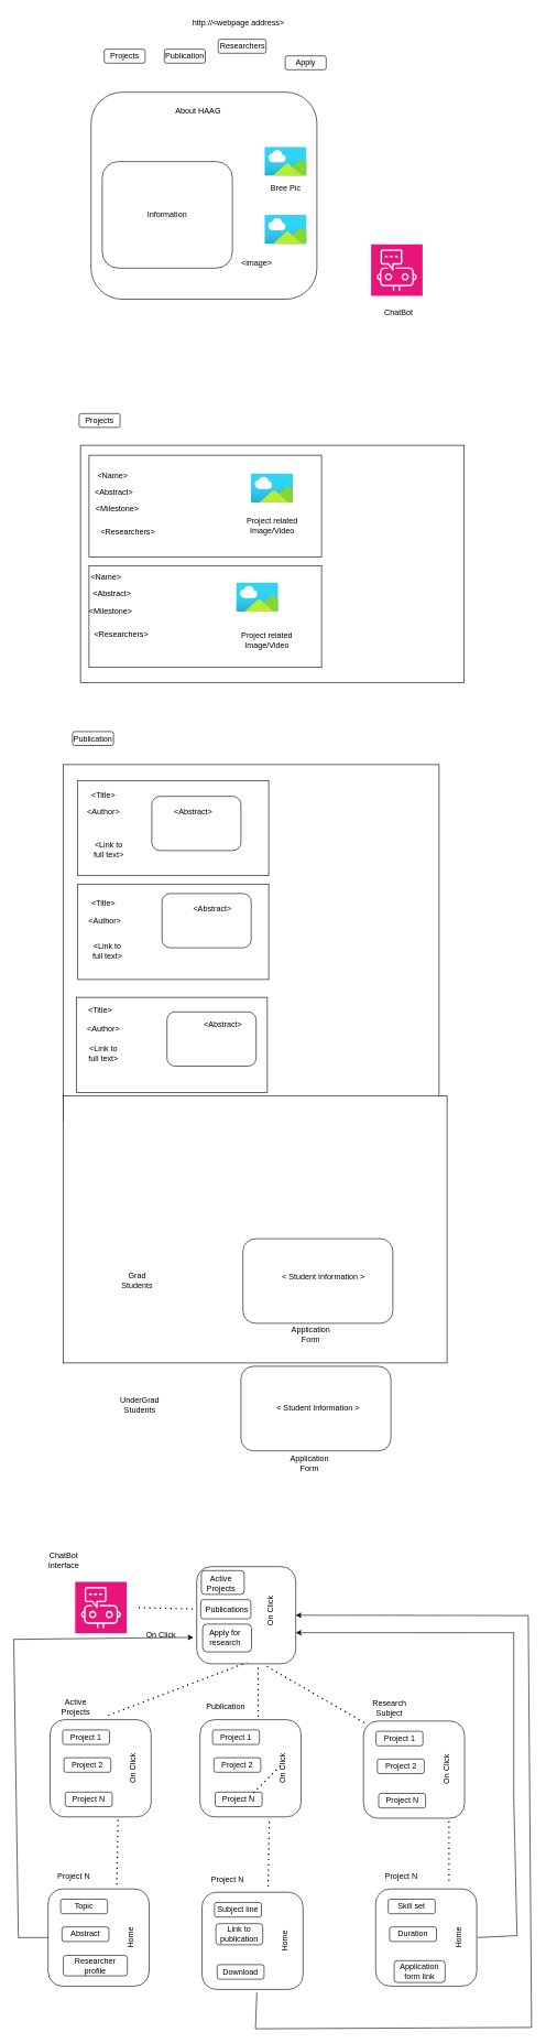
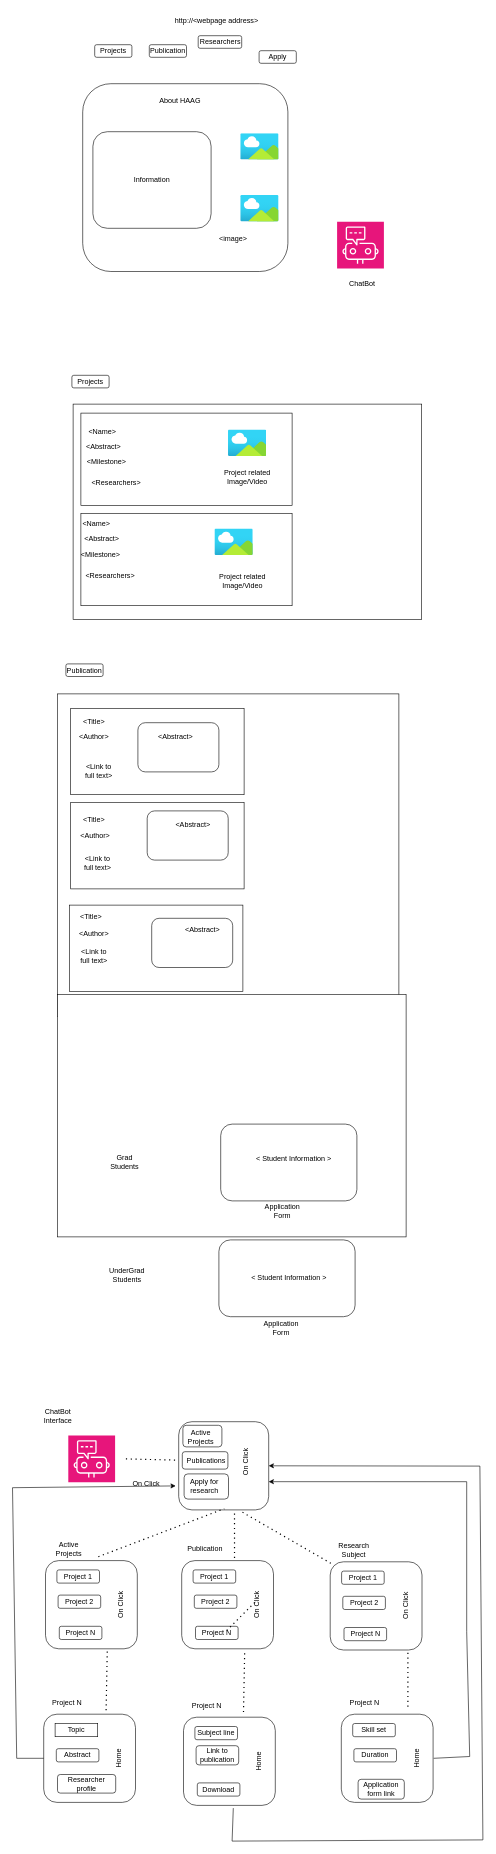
- <mxCell id="12" value="Bree Pic" style="text;html=1;align=center;verticalAlign=middle;whiteSpace=wrap;rounded=0;" vertex="1" parent="1"><mxGeometry x="402" y="270" width="60" height="30" as="geometry" /></mxCell>
- <mxCell id="11" value="Information" style="rounded=1;whiteSpace=wrap;html=1;" vertex="1" parent="1"><mxGeometry x="154" y="244" width="197" height="161" as="geometry" /></mxCell>
+ <mxCell id="11" value="Information" style="rounded=1;whiteSpace=wrap;html=1;" vertex="1" parent="1"><mxGeometry x="154" y="219" width="197" height="161" as="geometry" /></mxCell>
- <mxCell id="100" value="Topic" style="rounded=1;whiteSpace=wrap;html=1;" vertex="1" parent="97"><mxGeometry x="20" y="50" width="71" height="22" as="geometry" /></mxCell>
+ <mxCell id="100" value="Topic" style="whiteSpace=wrap;html=1;rounded=0;" vertex="1" parent="97"><mxGeometry x="20" y="50" width="71" height="22" as="geometry" /></mxCell>
